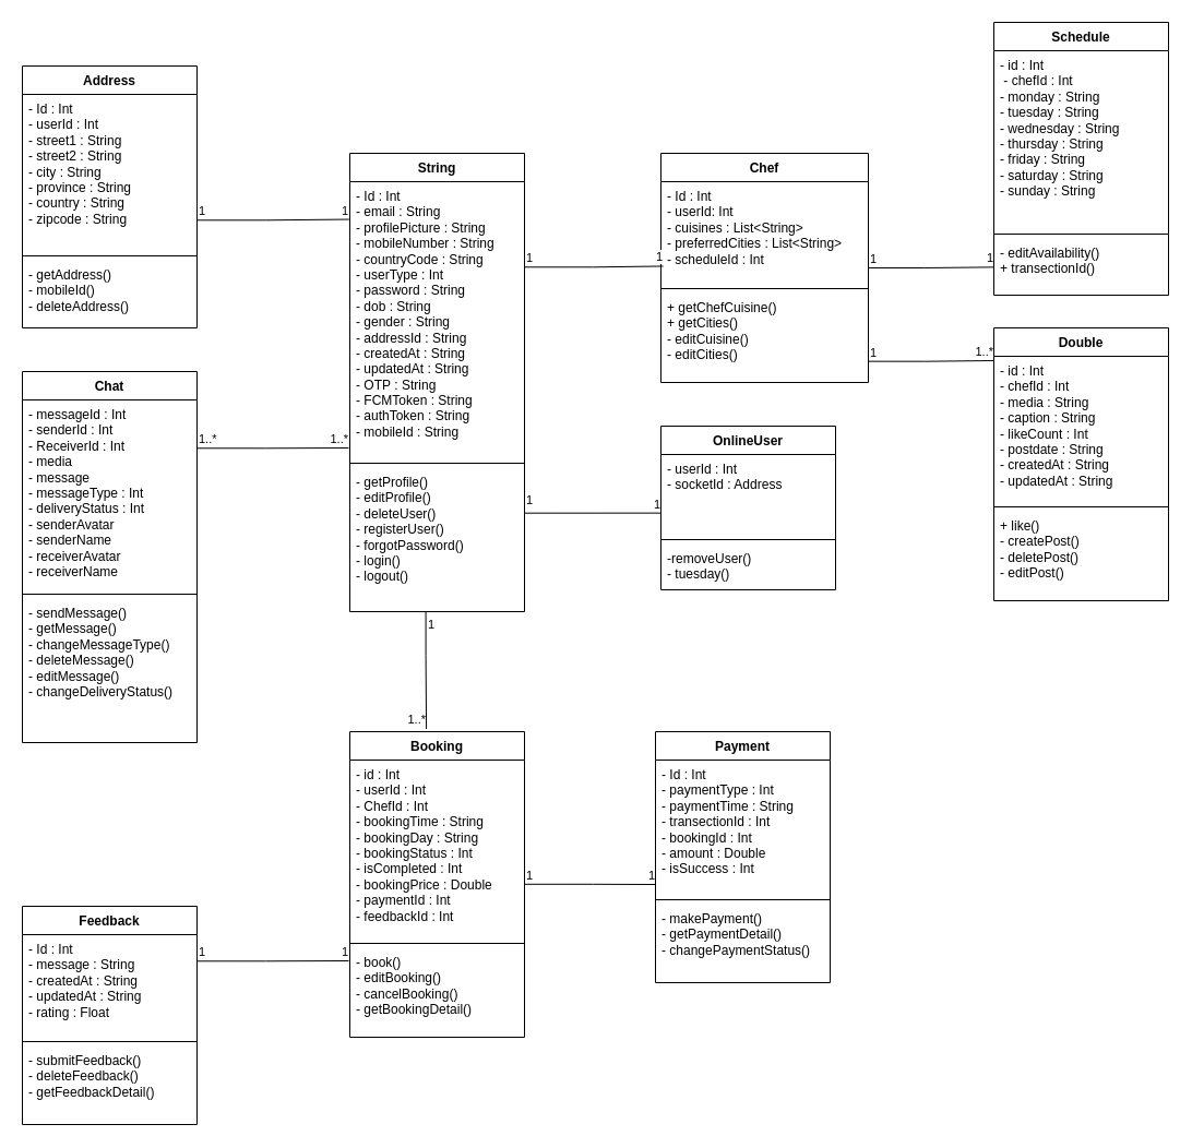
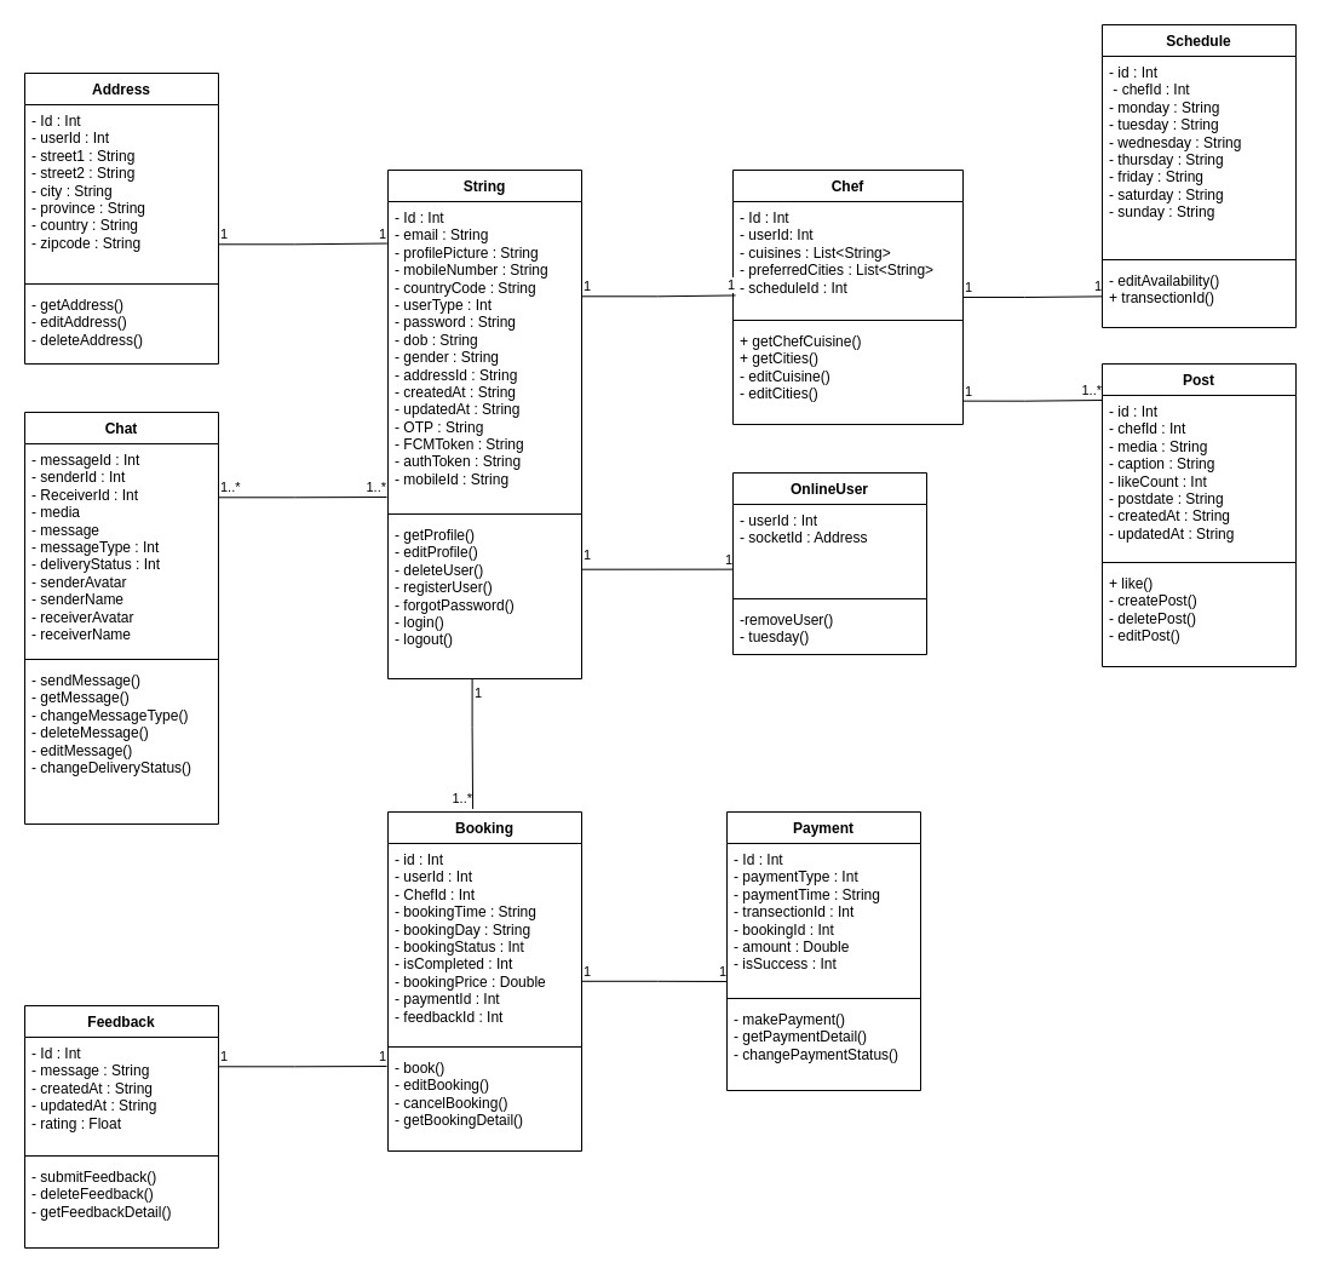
- <mxCell id="9" value="- getAddress()&lt;br&gt;- mobileId()&lt;br&gt;- deleteAddress()" style="text;strokeColor=none;fillColor=none;align=left;verticalAlign=top;spacingLeft=4;spacingRight=4;overflow=hidden;rotatable=0;points=[[0,0.5],[1,0.5]];portConstraint=eastwest;whiteSpace=wrap;html=1;" vertex="1" parent="6"><mxGeometry y="178" width="160" height="62" as="geometry" /></mxCell>
+ <mxCell id="9" value="- getAddress()&lt;br&gt;- editAddress()&lt;br&gt;- deleteAddress()" style="text;strokeColor=none;fillColor=none;align=left;verticalAlign=top;spacingLeft=4;spacingRight=4;overflow=hidden;rotatable=0;points=[[0,0.5],[1,0.5]];portConstraint=eastwest;whiteSpace=wrap;html=1;" vertex="1" parent="6"><mxGeometry y="178" width="160" height="62" as="geometry" /></mxCell>
- <mxCell id="18" value="Double" style="swimlane;fontStyle=1;align=center;verticalAlign=top;childLayout=stackLayout;horizontal=1;startSize=26;horizontalStack=0;resizeParent=1;resizeParentMax=0;resizeLast=0;collapsible=1;marginBottom=0;whiteSpace=wrap;html=1;" vertex="1" parent="1"><mxGeometry x="910" y="300" width="160" height="250" as="geometry" /></mxCell>
+ <mxCell id="18" value="Post" style="swimlane;fontStyle=1;align=center;verticalAlign=top;childLayout=stackLayout;horizontal=1;startSize=26;horizontalStack=0;resizeParent=1;resizeParentMax=0;resizeLast=0;collapsible=1;marginBottom=0;whiteSpace=wrap;html=1;" vertex="1" parent="1"><mxGeometry x="910" y="300" width="160" height="250" as="geometry" /></mxCell>
